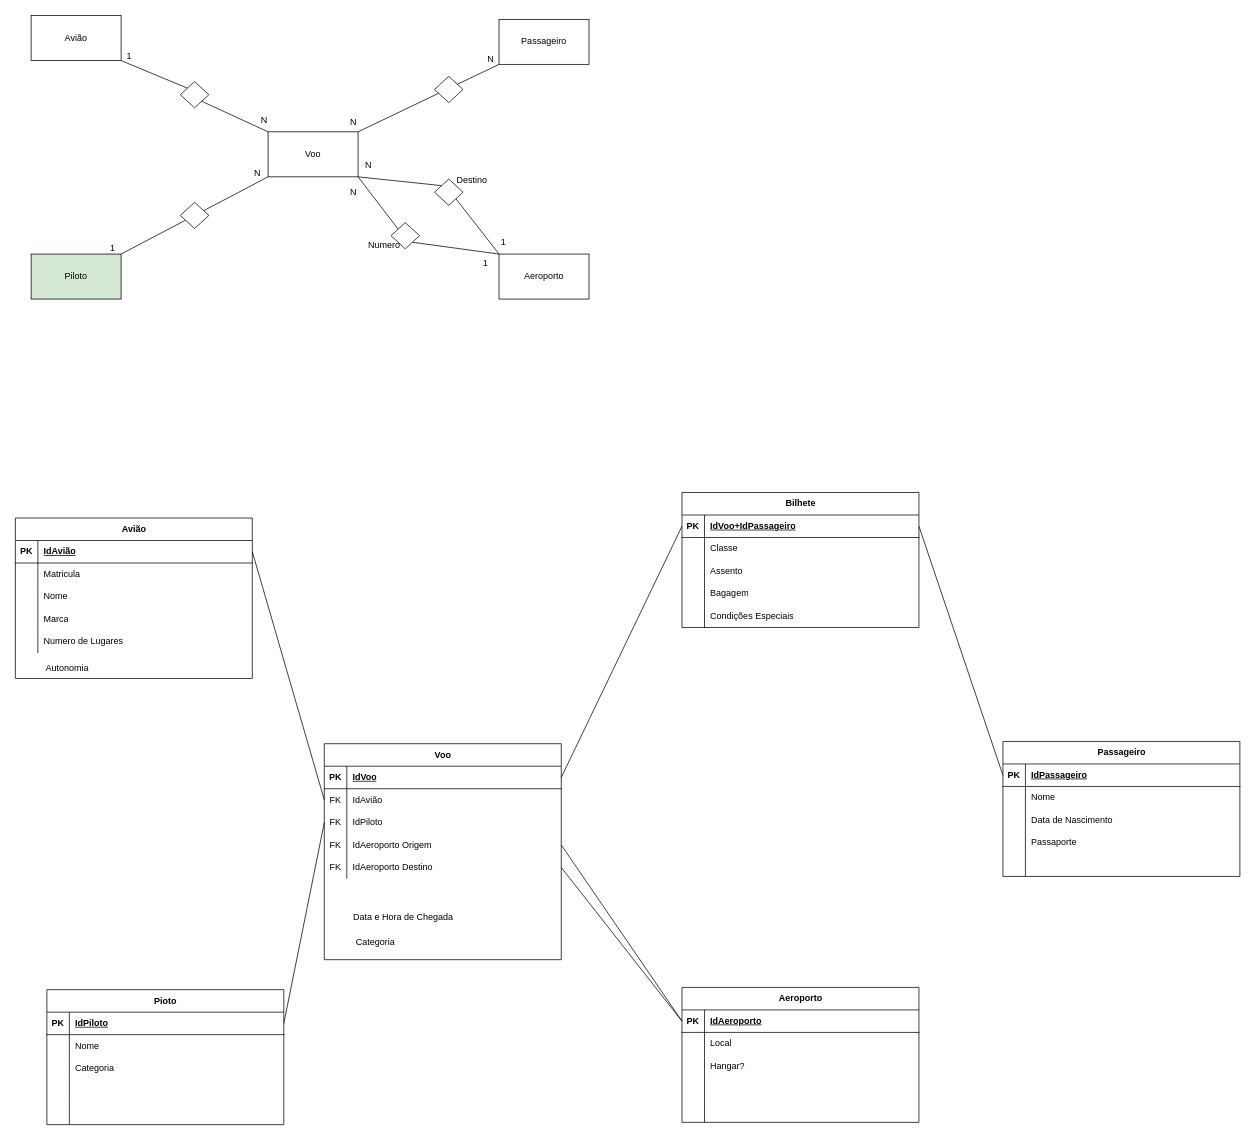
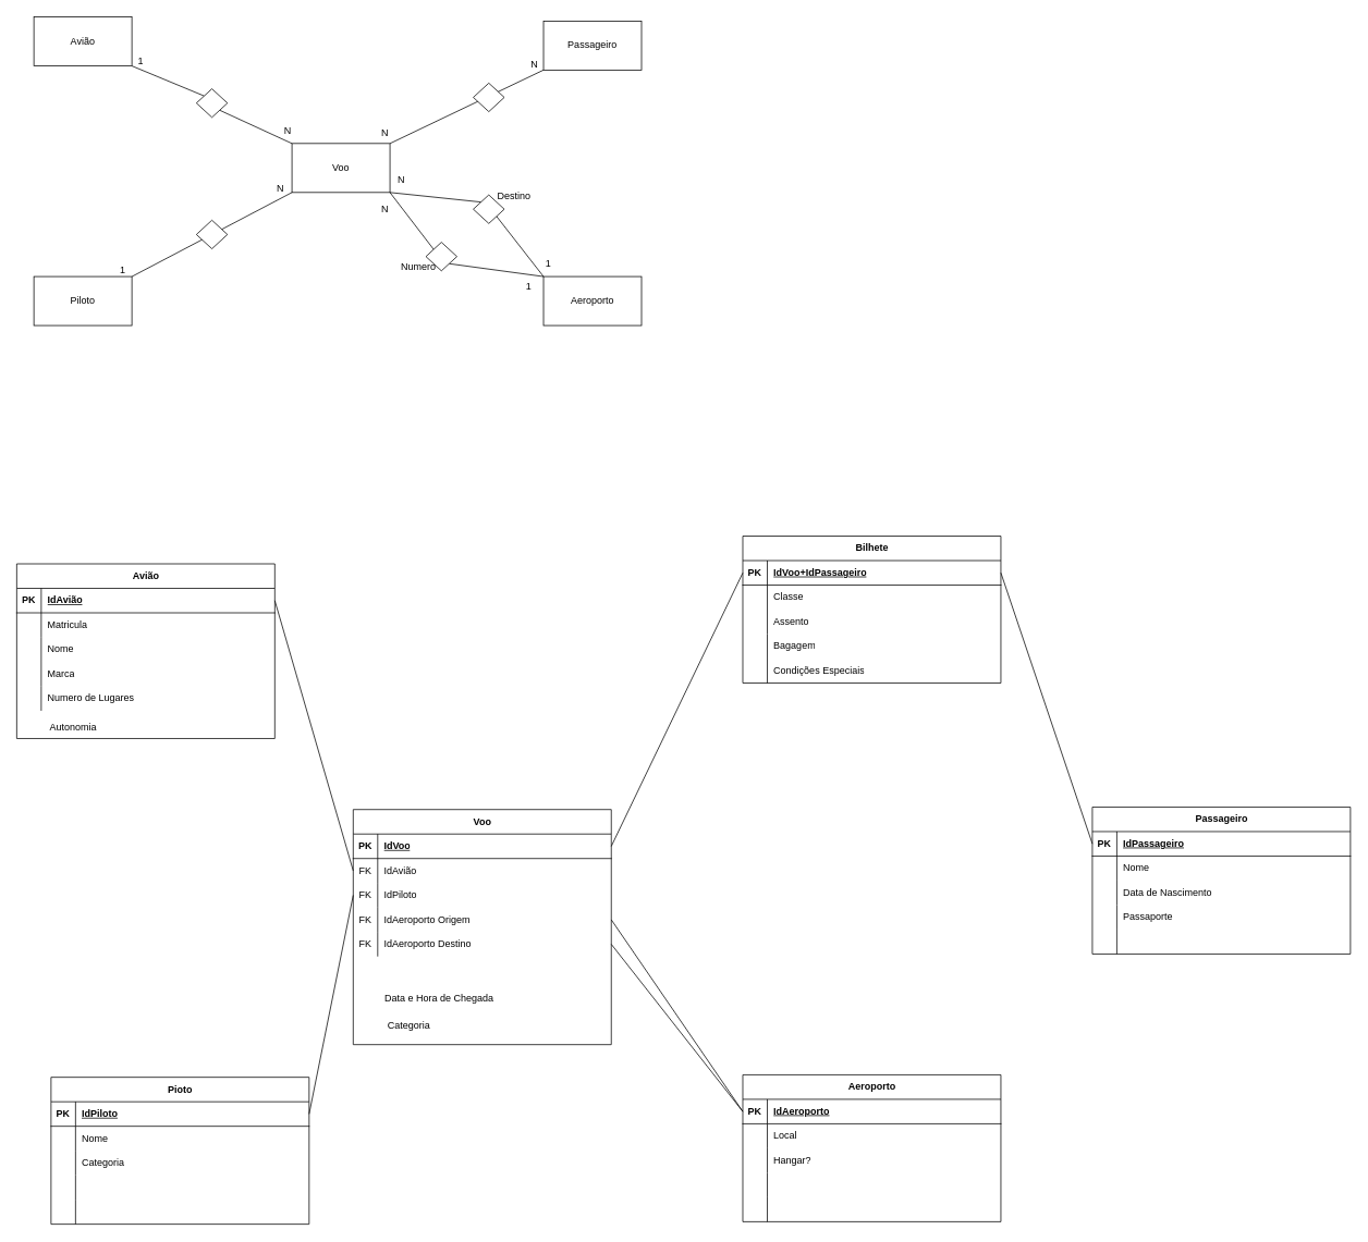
- <mxCell id="3" value="Piloto" style="rounded=0;whiteSpace=wrap;html=1;fillColor=#d5e8d4;" vertex="1" parent="1"><mxGeometry x="41" y="338" width="120" height="60" as="geometry" /></mxCell>
+ <mxCell id="3" value="Piloto" style="rounded=0;whiteSpace=wrap;html=1;" vertex="1" parent="1"><mxGeometry x="41" y="338" width="120" height="60" as="geometry" /></mxCell>
